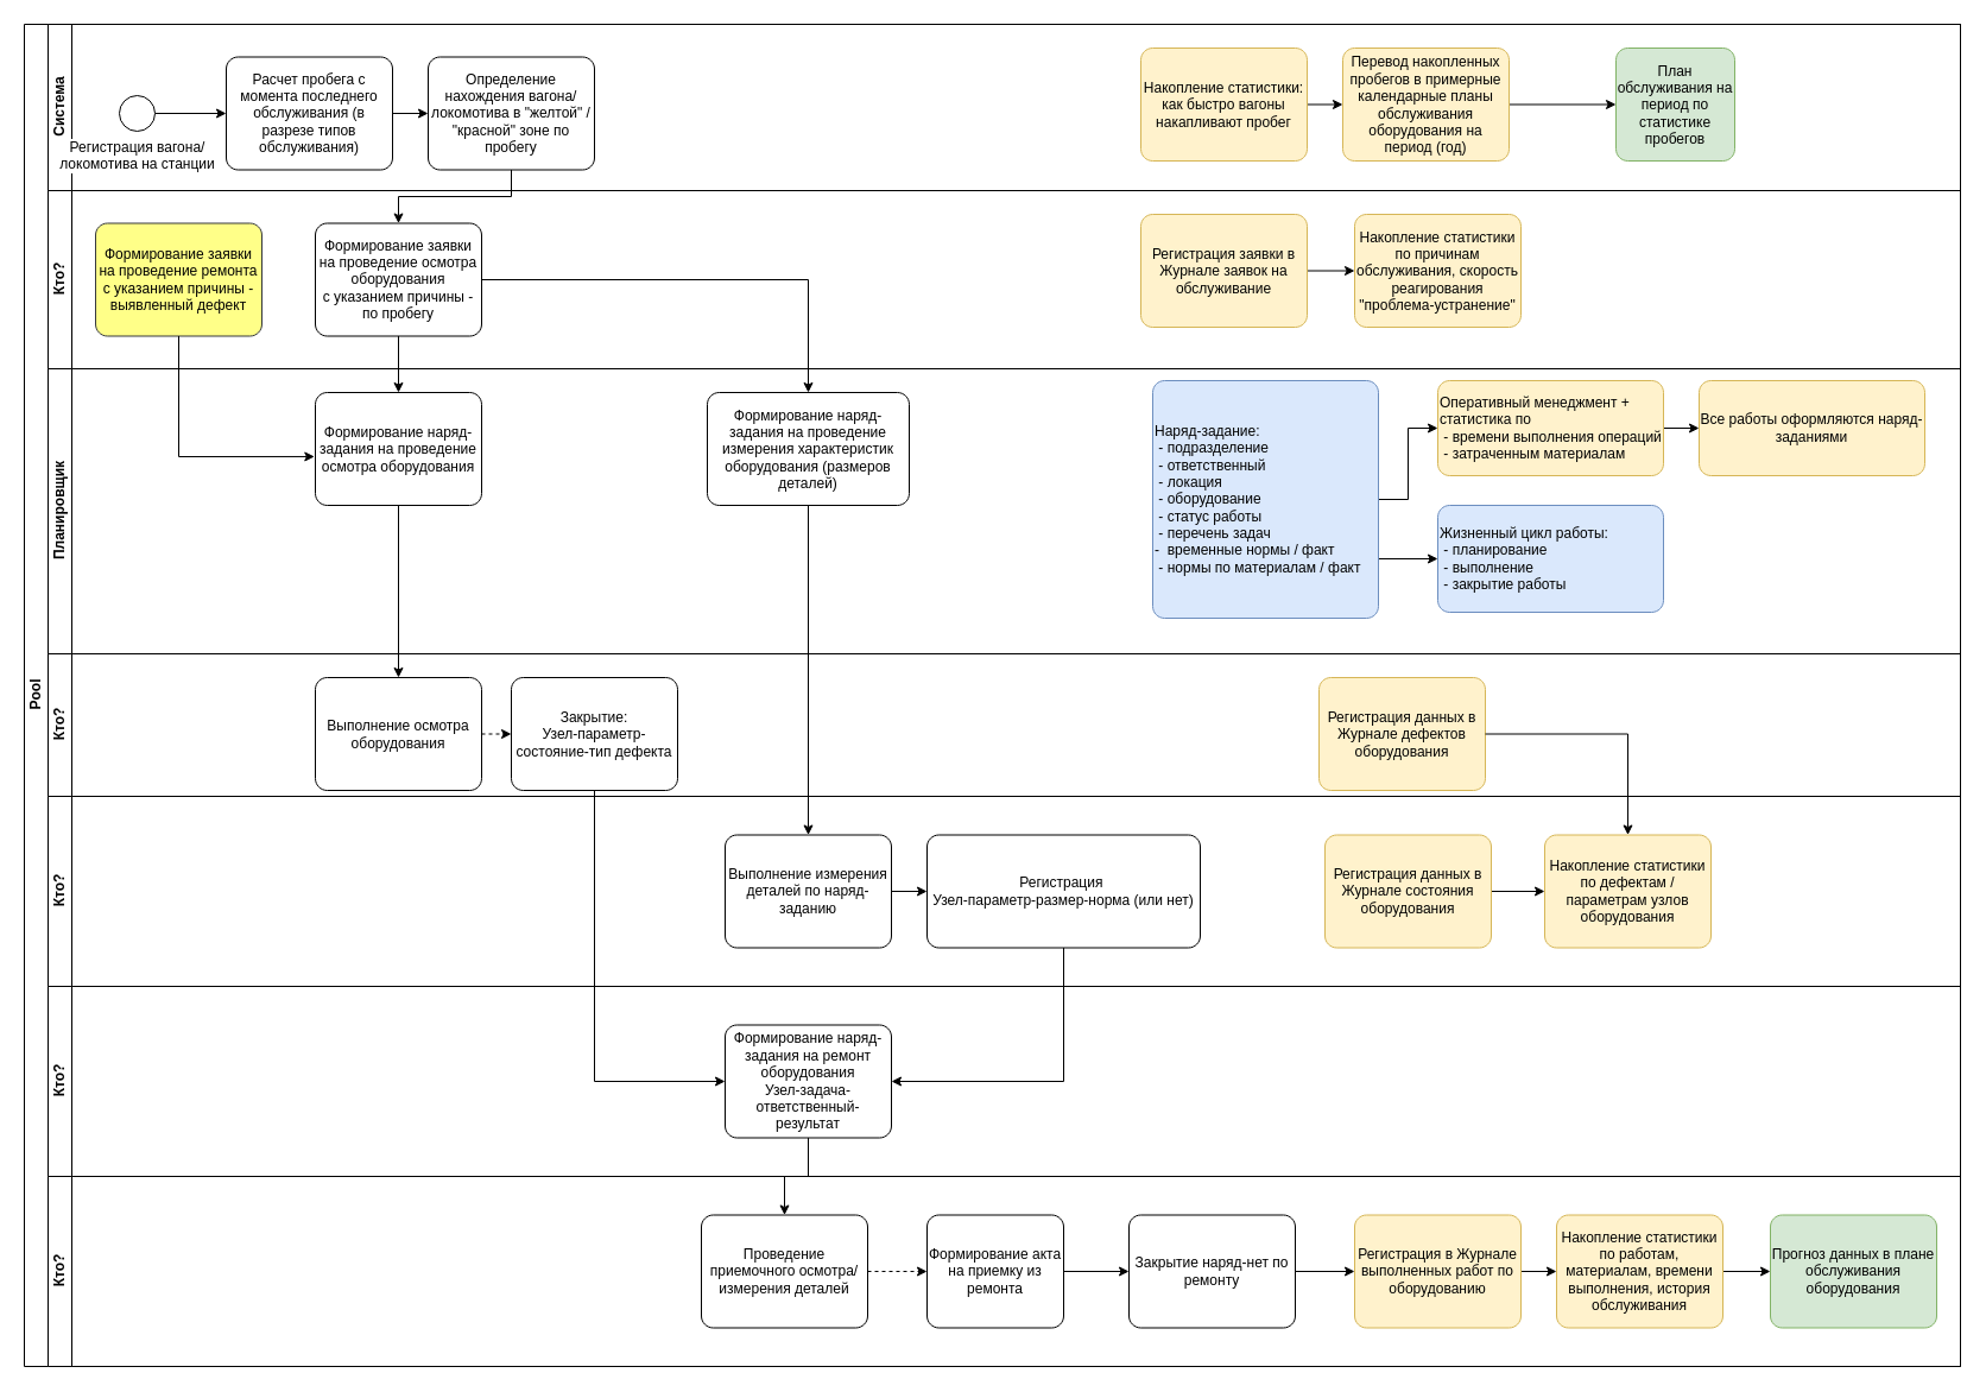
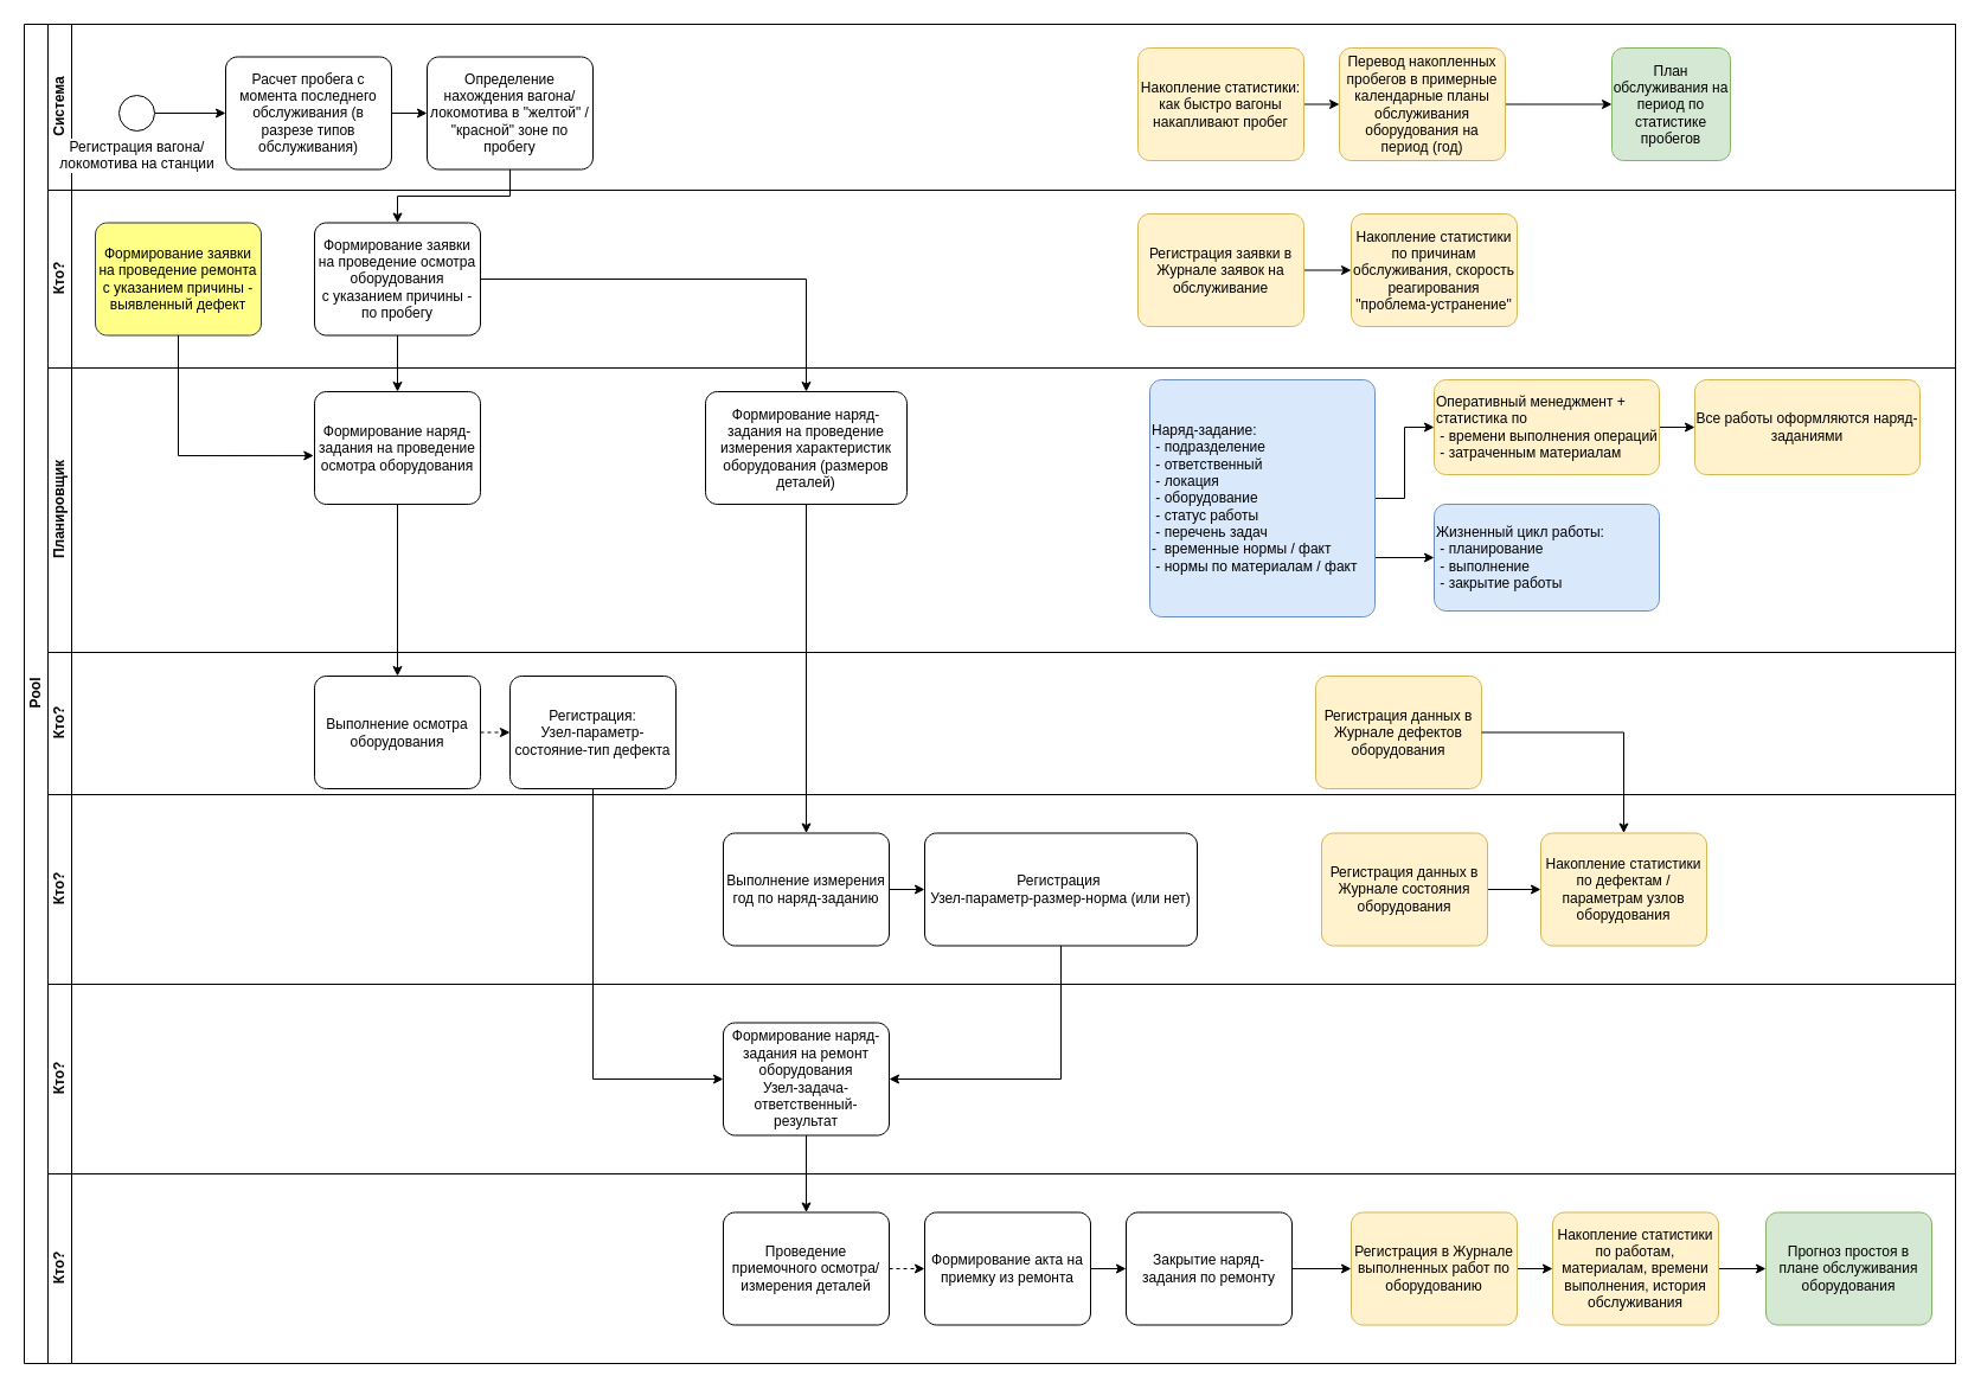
- <mxCell id="35" value="Закрытие:&#10;Узел-параметр-состояние-тип дефекта" style="points=[[0.25,0,0],[0.5,0,0],[0.75,0,0],[1,0.25,0],[1,0.5,0],[1,0.75,0],[0.75,1,0],[0.5,1,0],[0.25,1,0],[0,0.75,0],[0,0.5,0],[0,0.25,0]];shape=mxgraph.bpmn.task;whiteSpace=wrap;rectStyle=rounded;size=10;taskMarker=abstract;" vertex="1" parent="31"><mxGeometry x="390" y="20" width="140" height="95" as="geometry" /></mxCell>
+ <mxCell id="35" value="Регистрация:&#10;Узел-параметр-состояние-тип дефекта" style="points=[[0.25,0,0],[0.5,0,0],[0.75,0,0],[1,0.25,0],[1,0.5,0],[1,0.75,0],[0.75,1,0],[0.5,1,0],[0.25,1,0],[0,0.75,0],[0,0.5,0],[0,0.25,0]];shape=mxgraph.bpmn.task;whiteSpace=wrap;rectStyle=rounded;size=10;taskMarker=abstract;" vertex="1" parent="31"><mxGeometry x="390" y="20" width="140" height="95" as="geometry" /></mxCell>
- <mxCell id="37" value="Выполнение измерения деталей по наряд-заданию" style="points=[[0.25,0,0],[0.5,0,0],[0.75,0,0],[1,0.25,0],[1,0.5,0],[1,0.75,0],[0.75,1,0],[0.5,1,0],[0.25,1,0],[0,0.75,0],[0,0.5,0],[0,0.25,0]];shape=mxgraph.bpmn.task;whiteSpace=wrap;rectStyle=rounded;size=10;taskMarker=abstract;" vertex="1" parent="36"><mxGeometry x="570" y="32.5" width="140" height="95" as="geometry" /></mxCell>
+ <mxCell id="37" value="Выполнение измерения год по наряд-заданию" style="points=[[0.25,0,0],[0.5,0,0],[0.75,0,0],[1,0.25,0],[1,0.5,0],[1,0.75,0],[0.75,1,0],[0.5,1,0],[0.25,1,0],[0,0.75,0],[0,0.5,0],[0,0.25,0]];shape=mxgraph.bpmn.task;whiteSpace=wrap;rectStyle=rounded;size=10;taskMarker=abstract;" vertex="1" parent="36"><mxGeometry x="570" y="32.5" width="140" height="95" as="geometry" /></mxCell>
- <mxCell id="54" value="Проведение приемочного осмотра/измерения деталей" style="points=[[0.25,0,0],[0.5,0,0],[0.75,0,0],[1,0.25,0],[1,0.5,0],[1,0.75,0],[0.75,1,0],[0.5,1,0],[0.25,1,0],[0,0.75,0],[0,0.5,0],[0,0.25,0]];shape=mxgraph.bpmn.task;whiteSpace=wrap;rectStyle=rounded;size=10;taskMarker=abstract;" vertex="1" parent="52"><mxGeometry x="550" y="32.5" width="140" height="95" as="geometry" /></mxCell>
+ <mxCell id="54" value="Проведение приемочного осмотра/измерения деталей" style="points=[[0.25,0,0],[0.5,0,0],[0.75,0,0],[1,0.25,0],[1,0.5,0],[1,0.75,0],[0.75,1,0],[0.5,1,0],[0.25,1,0],[0,0.75,0],[0,0.5,0],[0,0.25,0]];shape=mxgraph.bpmn.task;whiteSpace=wrap;rectStyle=rounded;size=10;taskMarker=abstract;" vertex="1" parent="52"><mxGeometry x="570" y="32.5" width="140" height="95" as="geometry" /></mxCell>
- <mxCell id="56" value="Формирование акта на приемку из ремонта" style="points=[[0.25,0,0],[0.5,0,0],[0.75,0,0],[1,0.25,0],[1,0.5,0],[1,0.75,0],[0.75,1,0],[0.5,1,0],[0.25,1,0],[0,0.75,0],[0,0.5,0],[0,0.25,0]];shape=mxgraph.bpmn.task;whiteSpace=wrap;rectStyle=rounded;size=10;taskMarker=abstract;" vertex="1" parent="52"><mxGeometry x="740" y="32.5" width="115" height="95" as="geometry" /></mxCell>
+ <mxCell id="56" value="Формирование акта на приемку из ремонта" style="points=[[0.25,0,0],[0.5,0,0],[0.75,0,0],[1,0.25,0],[1,0.5,0],[1,0.75,0],[0.75,1,0],[0.5,1,0],[0.25,1,0],[0,0.75,0],[0,0.5,0],[0,0.25,0]];shape=mxgraph.bpmn.task;whiteSpace=wrap;rectStyle=rounded;size=10;taskMarker=abstract;" vertex="1" parent="52"><mxGeometry x="740" y="32.5" width="140" height="95" as="geometry" /></mxCell>
- <mxCell id="58" value="Закрытие наряд-нет по ремонту" style="points=[[0.25,0,0],[0.5,0,0],[0.75,0,0],[1,0.25,0],[1,0.5,0],[1,0.75,0],[0.75,1,0],[0.5,1,0],[0.25,1,0],[0,0.75,0],[0,0.5,0],[0,0.25,0]];shape=mxgraph.bpmn.task;whiteSpace=wrap;rectStyle=rounded;size=10;taskMarker=abstract;" vertex="1" parent="52"><mxGeometry x="910" y="32.5" width="140" height="95" as="geometry" /></mxCell>
+ <mxCell id="58" value="Закрытие наряд-задания по ремонту" style="points=[[0.25,0,0],[0.5,0,0],[0.75,0,0],[1,0.25,0],[1,0.5,0],[1,0.75,0],[0.75,1,0],[0.5,1,0],[0.25,1,0],[0,0.75,0],[0,0.5,0],[0,0.25,0]];shape=mxgraph.bpmn.task;whiteSpace=wrap;rectStyle=rounded;size=10;taskMarker=abstract;" vertex="1" parent="52"><mxGeometry x="910" y="32.5" width="140" height="95" as="geometry" /></mxCell>
- <mxCell id="63" value="Прогноз данных в плане обслуживания оборудования" style="points=[[0.25,0,0],[0.5,0,0],[0.75,0,0],[1,0.25,0],[1,0.5,0],[1,0.75,0],[0.75,1,0],[0.5,1,0],[0.25,1,0],[0,0.75,0],[0,0.5,0],[0,0.25,0]];shape=mxgraph.bpmn.task;whiteSpace=wrap;rectStyle=rounded;size=10;taskMarker=abstract;fillColor=#d5e8d4;strokeColor=#82b366;" vertex="1" parent="52"><mxGeometry x="1450" y="32.5" width="140" height="95" as="geometry" /></mxCell>
+ <mxCell id="63" value="Прогноз простоя в плане обслуживания оборудования" style="points=[[0.25,0,0],[0.5,0,0],[0.75,0,0],[1,0.25,0],[1,0.5,0],[1,0.75,0],[0.75,1,0],[0.5,1,0],[0.25,1,0],[0,0.75,0],[0,0.5,0],[0,0.25,0]];shape=mxgraph.bpmn.task;whiteSpace=wrap;rectStyle=rounded;size=10;taskMarker=abstract;fillColor=#d5e8d4;strokeColor=#82b366;" vertex="1" parent="52"><mxGeometry x="1450" y="32.5" width="140" height="95" as="geometry" /></mxCell>
